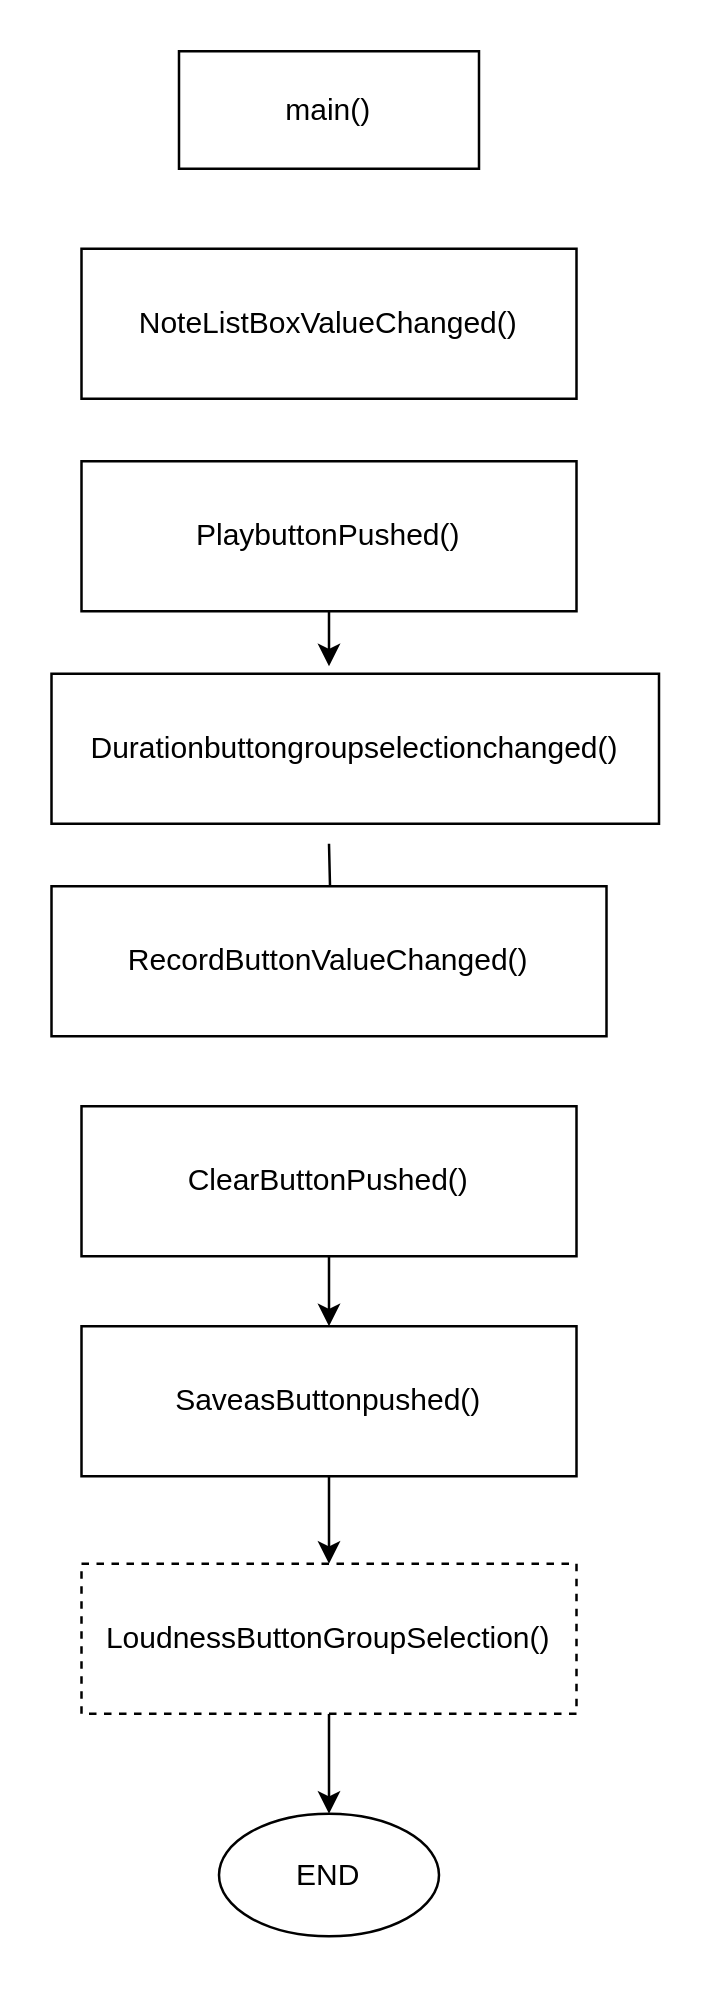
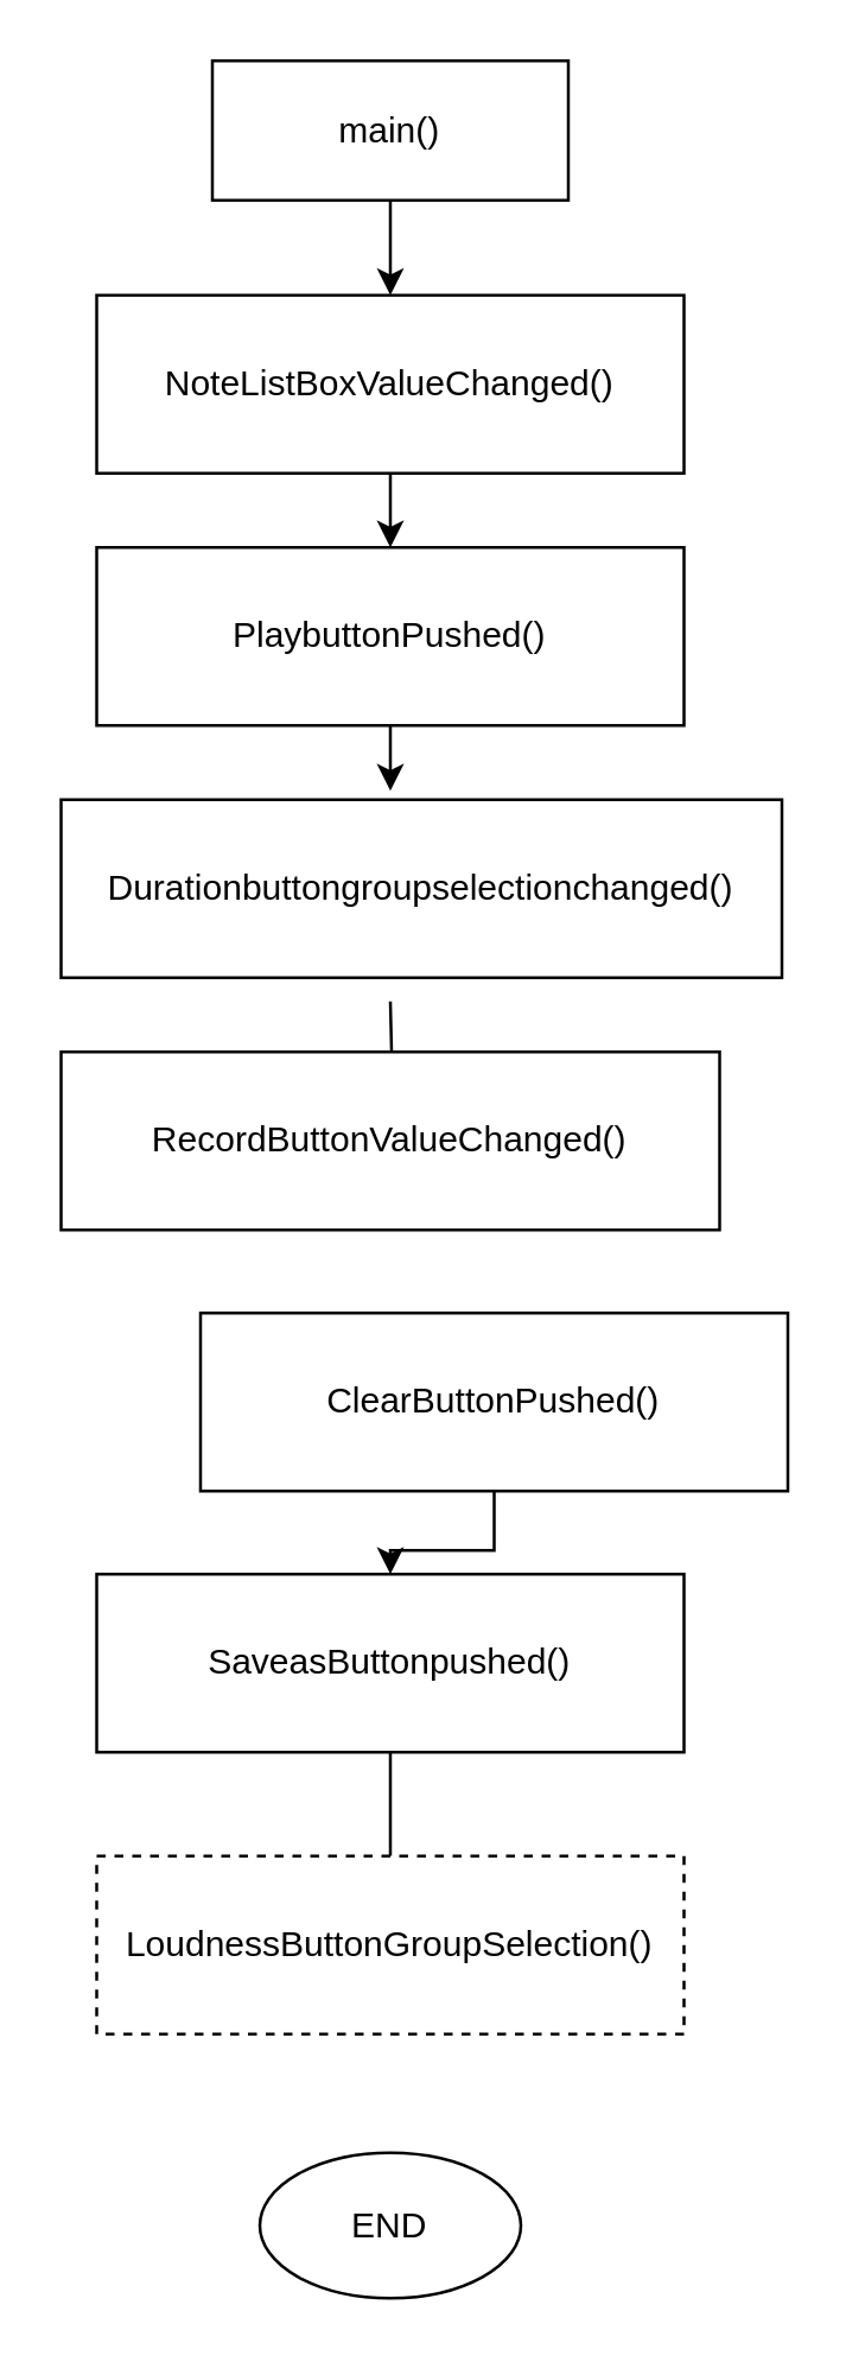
+ <mxCell id="2" value="" style="edgeStyle=orthogonalEdgeStyle;rounded=0;orthogonalLoop=1;jettySize=auto;html=1;" parent="1" source="3" target="5" edge="1"><mxGeometry relative="1" as="geometry" /></mxCell>
+ <mxCell id="4" value="" style="edgeStyle=orthogonalEdgeStyle;rounded=0;orthogonalLoop=1;jettySize=auto;html=1;" parent="1" source="5" target="7" edge="1"><mxGeometry relative="1" as="geometry" /></mxCell>
- <mxCell id="12" value="ClearButtonPushed()" style="whiteSpace=wrap;html=1;" parent="1" vertex="1"><mxGeometry x="32" y="442" width="198" height="60" as="geometry" /></mxCell>
+ <mxCell id="12" value="ClearButtonPushed()" style="whiteSpace=wrap;html=1;" parent="1" vertex="1"><mxGeometry x="67" y="442" width="198" height="60" as="geometry" /></mxCell>
- <mxCell id="13" style="edgeStyle=orthogonalEdgeStyle;rounded=0;orthogonalLoop=1;jettySize=auto;html=1;" edge="1" parent="1" source="14" target="17"><mxGeometry relative="1" as="geometry" /></mxCell>
+ <mxCell id="13" style="edgeStyle=orthogonalEdgeStyle;rounded=0;orthogonalLoop=1;jettySize=auto;html=1;endArrow=none;" edge="1" parent="1" source="14" target="17"><mxGeometry relative="1" as="geometry" /></mxCell>
- <mxCell id="16" style="edgeStyle=orthogonalEdgeStyle;rounded=0;orthogonalLoop=1;jettySize=auto;html=1;" edge="1" parent="1" source="17" target="15"><mxGeometry relative="1" as="geometry" /></mxCell>
